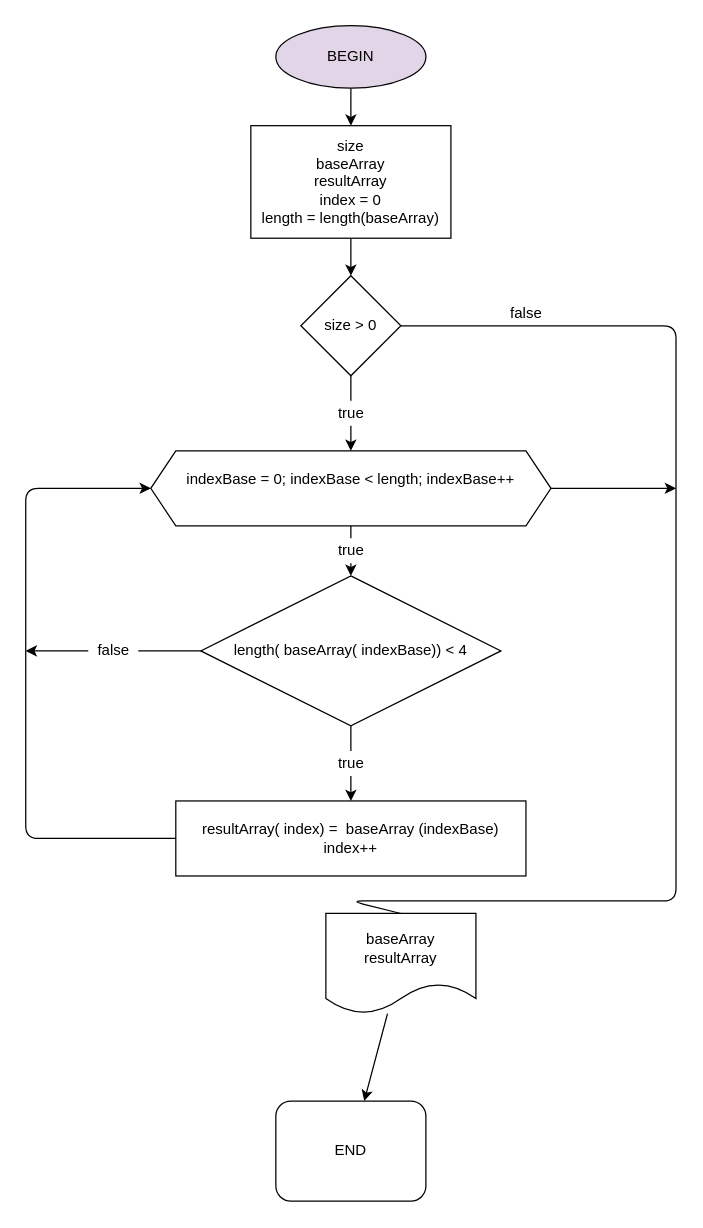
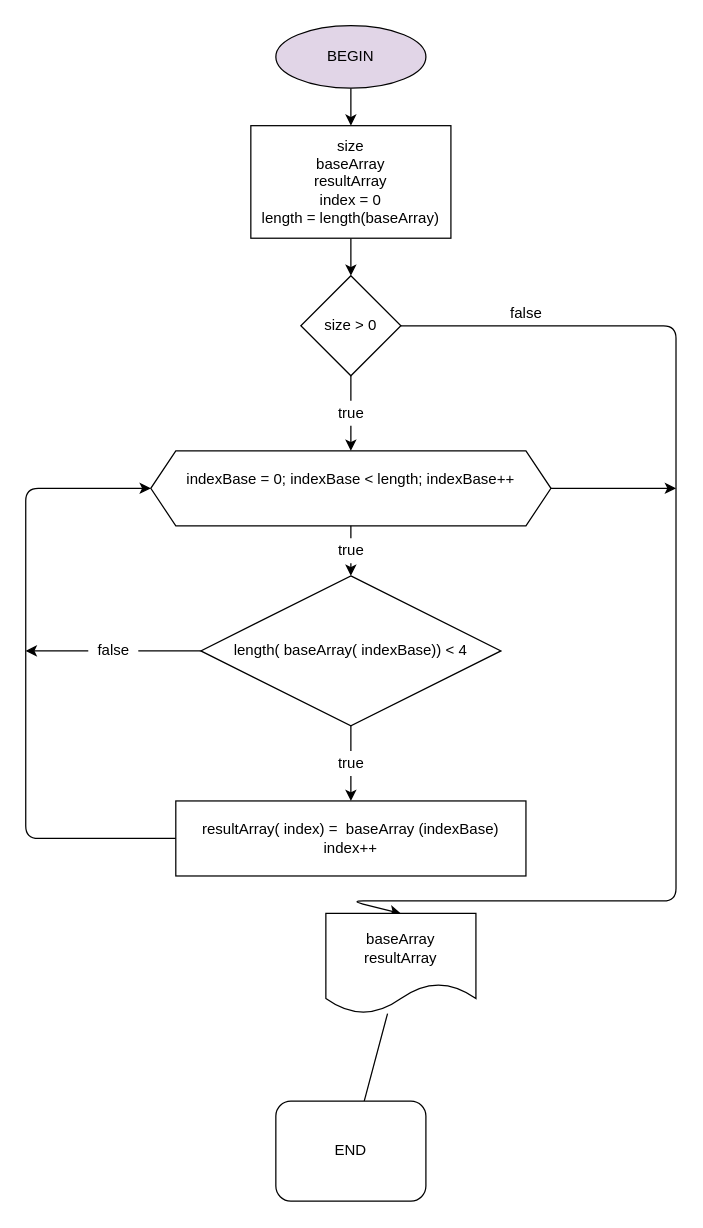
- <mxCell id="15" style="edgeStyle=none;html=1;entryX=0.5;entryY=0;entryDx=0;entryDy=0;endArrow=none;" edge="1" parent="1" source="16" target="24"><mxGeometry relative="1" as="geometry"><Array as="points"><mxPoint x="540" y="260" /><mxPoint x="540" y="490" /><mxPoint x="540" y="720" /><mxPoint x="280" y="720" /></Array></mxGeometry></mxCell>
+ <mxCell id="15" style="edgeStyle=none;html=1;entryX=0.5;entryY=0;entryDx=0;entryDy=0;" edge="1" parent="1" source="16" target="24"><mxGeometry relative="1" as="geometry"><Array as="points"><mxPoint x="540" y="260" /><mxPoint x="540" y="490" /><mxPoint x="540" y="720" /><mxPoint x="280" y="720" /></Array></mxGeometry></mxCell>
- <mxCell id="23" value="" style="edgeStyle=none;html=1;" edge="1" parent="1" source="24" target="28"><mxGeometry relative="1" as="geometry" /></mxCell>
+ <mxCell id="23" value="" style="edgeStyle=none;html=1;endArrow=none;" edge="1" parent="1" source="24" target="28"><mxGeometry relative="1" as="geometry" /></mxCell>
